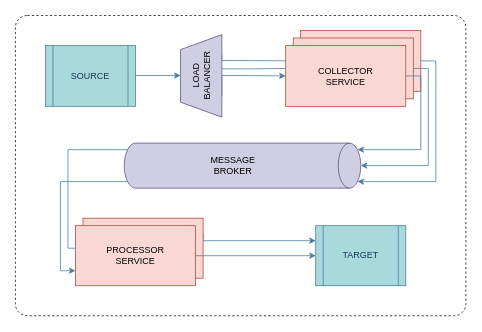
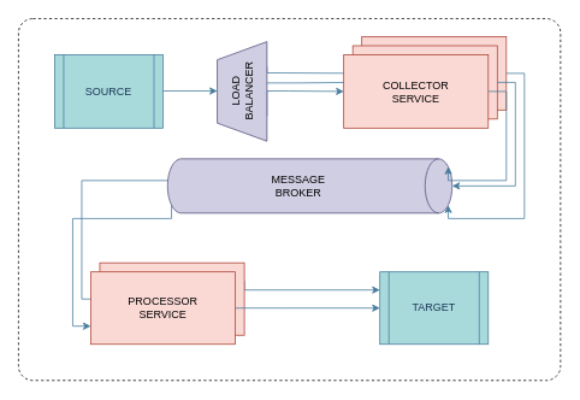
- <mxCell id="8" value="&lt;div&gt;MESSAGE&lt;/div&gt;&lt;div&gt;BROKER&lt;/div&gt;" style="shape=cylinder3;whiteSpace=wrap;html=1;boundedLbl=1;backgroundOutline=1;size=15;strokeColor=#56517e;fillColor=#d0cee2;direction=south;" parent="1" vertex="1"><mxGeometry x="165" y="190" width="315" height="60" as="geometry" /></mxCell>
+ <mxCell id="8" value="&lt;div&gt;MESSAGE&lt;/div&gt;&lt;div&gt;BROKER&lt;/div&gt;" style="shape=cylinder3;whiteSpace=wrap;html=1;boundedLbl=1;backgroundOutline=1;size=15;strokeColor=#56517e;fillColor=#d0cee2;direction=south;" parent="1" vertex="1"><mxGeometry x="185" y="175" width="315" height="60" as="geometry" /></mxCell>
